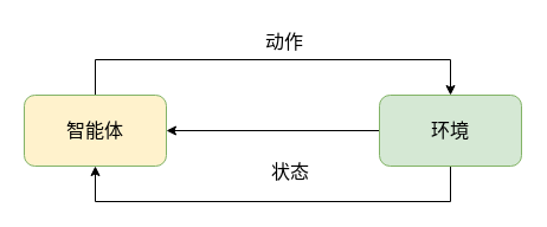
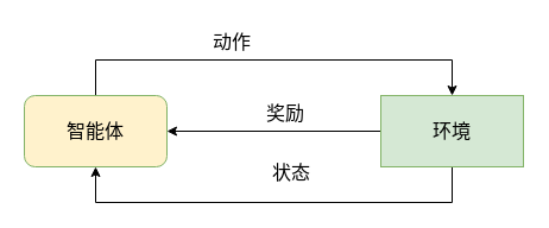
- <mxCell id="7" value="动作" style="text;html=1;strokeColor=none;fillColor=none;align=center;verticalAlign=middle;whiteSpace=wrap;rounded=0;fontSize=16;" vertex="1" parent="1"><mxGeometry x="210" y="20" width="60" height="30" as="geometry" /></mxCell>
+ <mxCell id="7" value="动作" style="text;html=1;strokeColor=none;fillColor=none;align=center;verticalAlign=middle;whiteSpace=wrap;rounded=0;fontSize=16;" vertex="1" parent="1"><mxGeometry x="165" y="20" width="60" height="30" as="geometry" /></mxCell>
+ <mxCell id="8" value="奖励" style="text;html=1;strokeColor=none;fillColor=none;align=center;verticalAlign=middle;whiteSpace=wrap;rounded=0;fontSize=16;" vertex="1" parent="1"><mxGeometry x="210" y="80" width="60" height="30" as="geometry" /></mxCell>
- <mxCell id="6" value="环境" style="rounded=1;whiteSpace=wrap;html=1;fontSize=16;fillColor=#d5e8d4;strokeColor=#82b366;" vertex="1" parent="1"><mxGeometry x="320" y="80" width="120" height="60" as="geometry" /></mxCell>
+ <mxCell id="6" value="环境" style="whiteSpace=wrap;html=1;fontSize=16;fillColor=#d5e8d4;strokeColor=#82b366;rounded=0;" vertex="1" parent="1"><mxGeometry x="320" y="80" width="120" height="60" as="geometry" /></mxCell>
